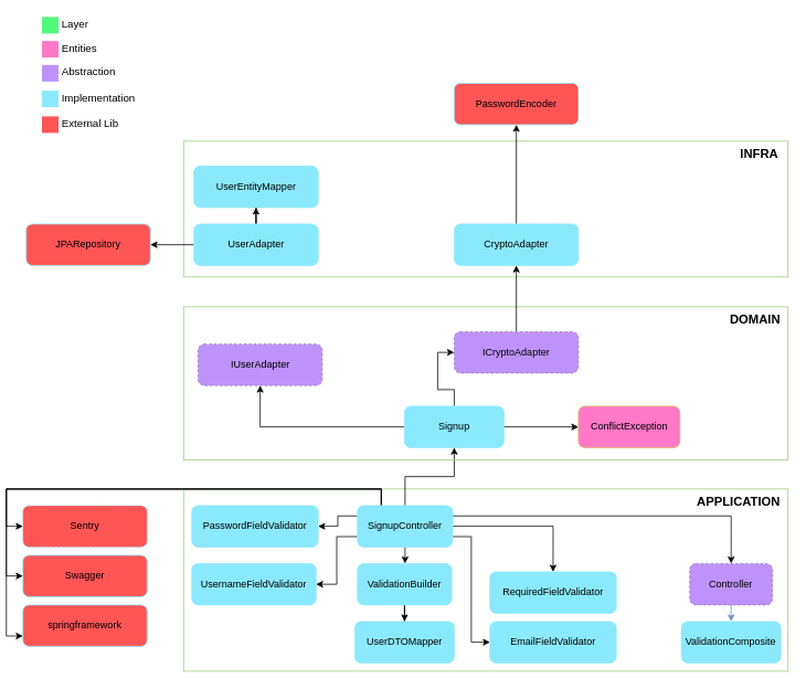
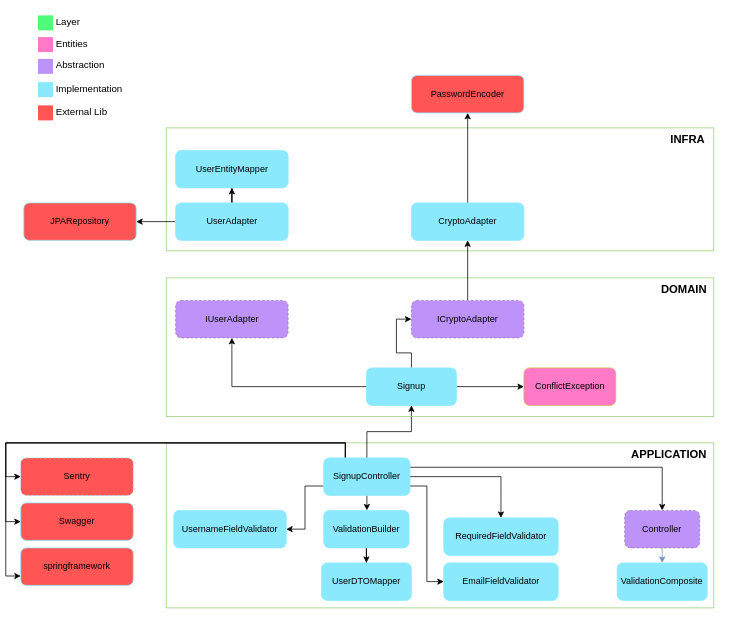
- <mxCell id="34" value="IUserAdapter" style="rounded=1;whiteSpace=wrap;html=1;strokeColor=#9673a6;fillColor=#BD93F9;dashed=1;" parent="1" vertex="1"><mxGeometry x="231.5" y="415" width="150" height="50" as="geometry" /></mxCell>
+ <mxCell id="34" value="IUserAdapter" style="rounded=1;whiteSpace=wrap;html=1;strokeColor=#9673a6;fillColor=#BD93F9;dashed=1;" parent="1" vertex="1"><mxGeometry x="226.5" y="400" width="150" height="50" as="geometry" /></mxCell>
- <mxCell id="5" value="" style="edgeStyle=orthogonalEdgeStyle;rounded=0;orthogonalLoop=1;jettySize=auto;html=1;exitX=0;exitY=0.25;exitDx=0;exitDy=0;" parent="1" source="15" target="46" edge="1"><mxGeometry relative="1" as="geometry" /></mxCell>
- <mxCell id="46" value="PasswordFieldValidator" style="rounded=1;whiteSpace=wrap;html=1;strokeColor=#8BE9FD;fillColor=#8BE9FD;" parent="1" vertex="1"><mxGeometry x="224" y="610" width="152.5" height="50" as="geometry" /></mxCell>
